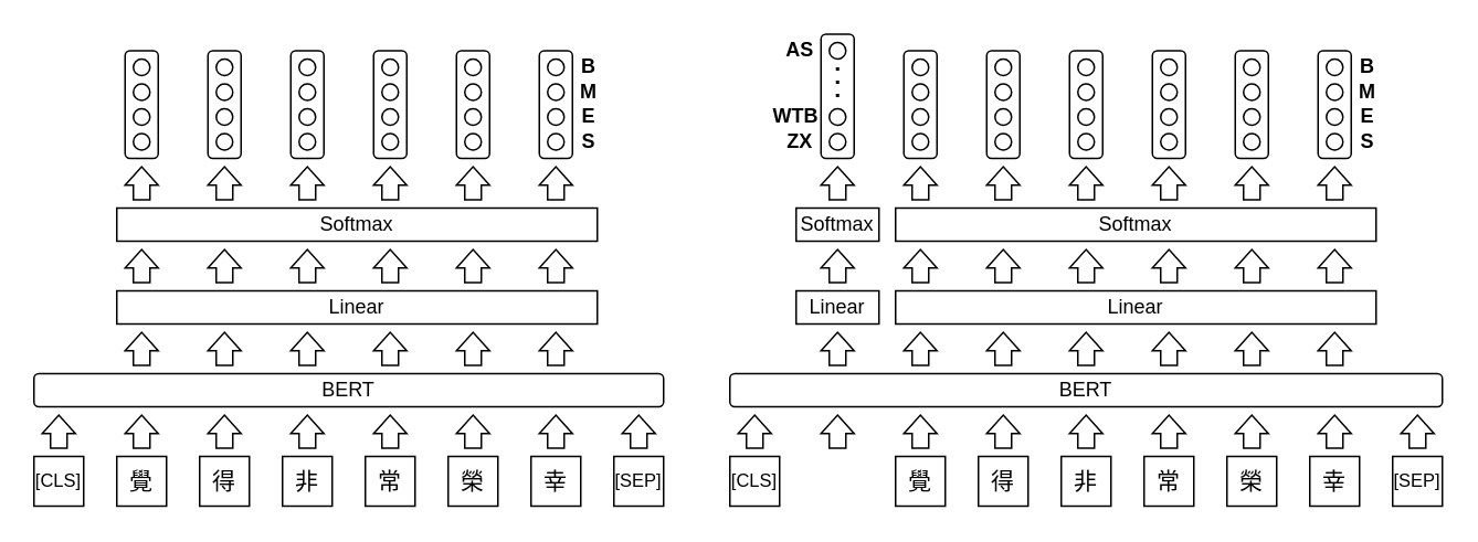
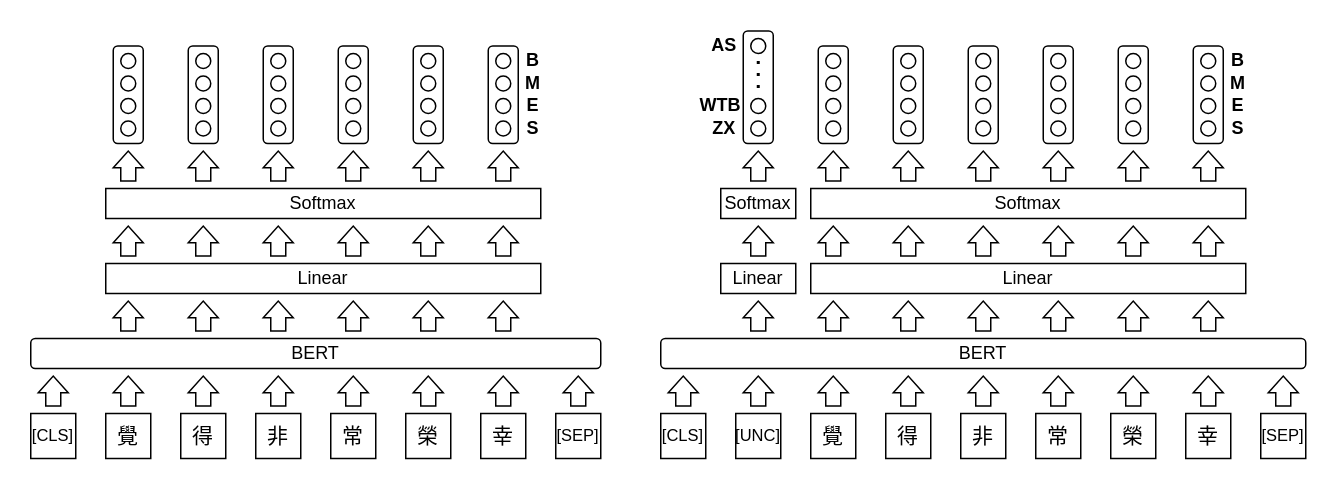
+ <mxCell id="84" value="&lt;font style=&quot;font-size: 11px&quot;&gt;[UNC]&lt;/font&gt;" style="whiteSpace=wrap;html=1;aspect=fixed;fontSize=12;" vertex="1" parent="1"><mxGeometry x="490" y="275" width="30" height="30" as="geometry" /></mxCell>
